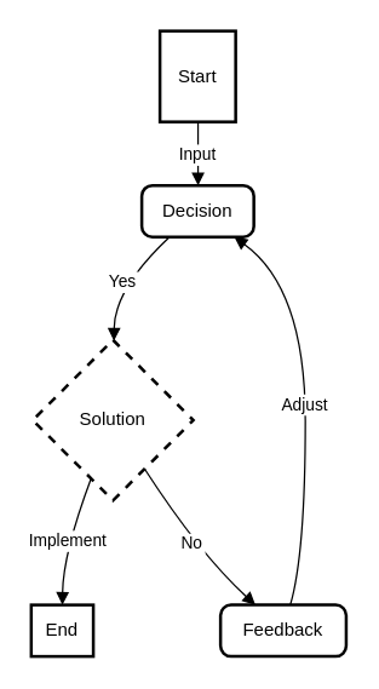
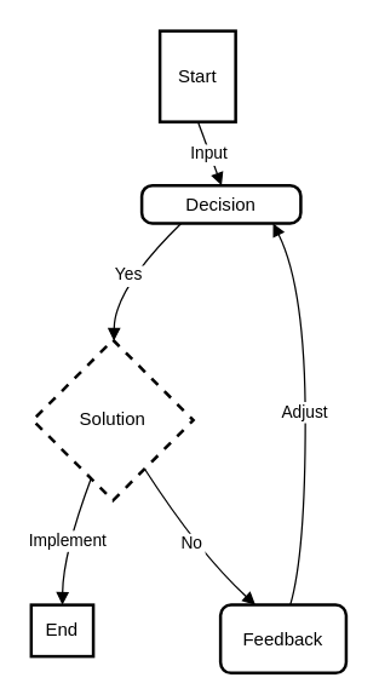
- <mxCell id="3" value="Decision" style="rounded=1;absoluteArcSize=1;arcSize=14;whiteSpace=wrap;strokeWidth=2;" vertex="1" parent="1"><mxGeometry x="93" y="122" width="74" height="34" as="geometry" /></mxCell>
+ <mxCell id="3" value="Decision" style="rounded=1;absoluteArcSize=1;arcSize=14;whiteSpace=wrap;strokeWidth=2;" vertex="1" parent="1"><mxGeometry x="93" y="122" width="105" height="25" as="geometry" /></mxCell>
- <mxCell id="6" value="Feedback" style="rounded=1;absoluteArcSize=1;arcSize=14;whiteSpace=wrap;strokeWidth=2;" vertex="1" parent="1"><mxGeometry x="145" y="399" width="83" height="34" as="geometry" /></mxCell>
+ <mxCell id="6" value="Feedback" style="rounded=1;absoluteArcSize=1;arcSize=14;whiteSpace=wrap;strokeWidth=2;" vertex="1" parent="1"><mxGeometry x="145" y="399" width="83" height="45" as="geometry" /></mxCell>
